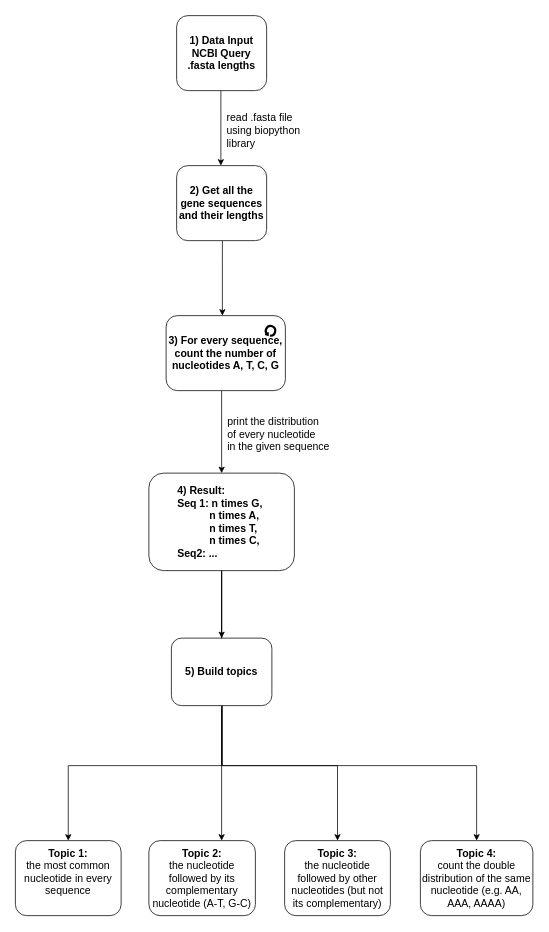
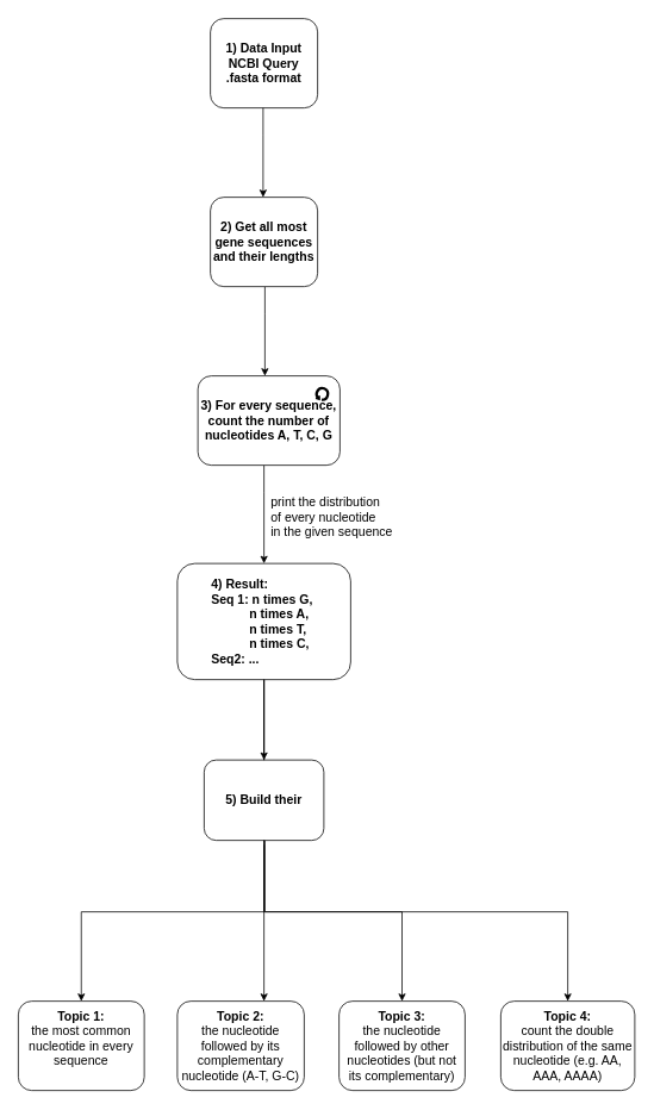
- <mxCell id="2" value="&lt;div style=&quot;font-size: 14px&quot;&gt;&lt;font style=&quot;font-size: 14px&quot;&gt;&lt;b&gt;1) Data Input&lt;/b&gt;&lt;/font&gt;&lt;/div&gt;&lt;div style=&quot;font-size: 14px&quot;&gt;&lt;font style=&quot;font-size: 14px&quot;&gt;&lt;b&gt;NCBI Query&lt;/b&gt;&lt;/font&gt;&lt;/div&gt;&lt;div style=&quot;font-size: 14px&quot;&gt;&lt;font style=&quot;font-size: 14px&quot;&gt;&lt;b&gt;.fasta lengths&lt;/b&gt;&lt;br&gt;&lt;/font&gt;&lt;/div&gt;" style="shape=rect;html=1;rounded=1;whiteSpace=wrap;" parent="1" vertex="1"><mxGeometry x="235" y="20" width="120" height="100" as="geometry" /></mxCell>
+ <mxCell id="2" value="&lt;div style=&quot;font-size: 14px&quot;&gt;&lt;font style=&quot;font-size: 14px&quot;&gt;&lt;b&gt;1) Data Input&lt;/b&gt;&lt;/font&gt;&lt;/div&gt;&lt;div style=&quot;font-size: 14px&quot;&gt;&lt;font style=&quot;font-size: 14px&quot;&gt;&lt;b&gt;NCBI Query&lt;/b&gt;&lt;/font&gt;&lt;/div&gt;&lt;div style=&quot;font-size: 14px&quot;&gt;&lt;font style=&quot;font-size: 14px&quot;&gt;&lt;b&gt;.fasta format&lt;/b&gt;&lt;br&gt;&lt;/font&gt;&lt;/div&gt;" style="shape=rect;html=1;rounded=1;whiteSpace=wrap;" parent="1" vertex="1"><mxGeometry x="235" y="20" width="120" height="100" as="geometry" /></mxCell>
- <mxCell id="9" value="&lt;font style=&quot;font-size: 14px&quot;&gt;read .fasta file &lt;br&gt;using biopython &lt;br&gt;library&lt;/font&gt;" style="text;html=1;resizable=0;points=[];autosize=1;align=left;verticalAlign=top;spacingTop=-4;" parent="1" vertex="1"><mxGeometry x="300" y="145" width="120" height="50" as="geometry" /></mxCell>
- <mxCell id="4" value="&lt;font style=&quot;font-size: 14px&quot;&gt;&lt;b&gt;2) Get all the gene sequences and their lengths&lt;/b&gt;&lt;/font&gt;" style="shape=rect;html=1;rounded=1;whiteSpace=wrap;spacingLeft=2;spacingRight=2;" parent="1" vertex="1"><mxGeometry x="235" y="220" width="120" height="100" as="geometry" /></mxCell>
+ <mxCell id="4" value="&lt;font style=&quot;font-size: 14px&quot;&gt;&lt;b&gt;2) Get all most gene sequences and their lengths&lt;/b&gt;&lt;/font&gt;" style="shape=rect;html=1;rounded=1;whiteSpace=wrap;spacingLeft=2;spacingRight=2;" parent="1" vertex="1"><mxGeometry x="235" y="220" width="120" height="100" as="geometry" /></mxCell>
- <mxCell id="16" value="&lt;div style=&quot;text-align: left&quot;&gt;&lt;font style=&quot;font-size: 14px&quot;&gt;&lt;b&gt;5) Build topics&lt;/b&gt;&lt;/font&gt;&lt;/div&gt;" style="shape=rect;html=1;rounded=1;whiteSpace=wrap;" vertex="1" parent="1"><mxGeometry x="228" y="850" width="134" height="90" as="geometry" /></mxCell>
+ <mxCell id="16" value="&lt;div style=&quot;text-align: left&quot;&gt;&lt;font style=&quot;font-size: 14px&quot;&gt;&lt;b&gt;5) Build their&lt;/b&gt;&lt;/font&gt;&lt;/div&gt;" style="shape=rect;html=1;rounded=1;whiteSpace=wrap;" vertex="1" parent="1"><mxGeometry x="228" y="850" width="134" height="90" as="geometry" /></mxCell>
